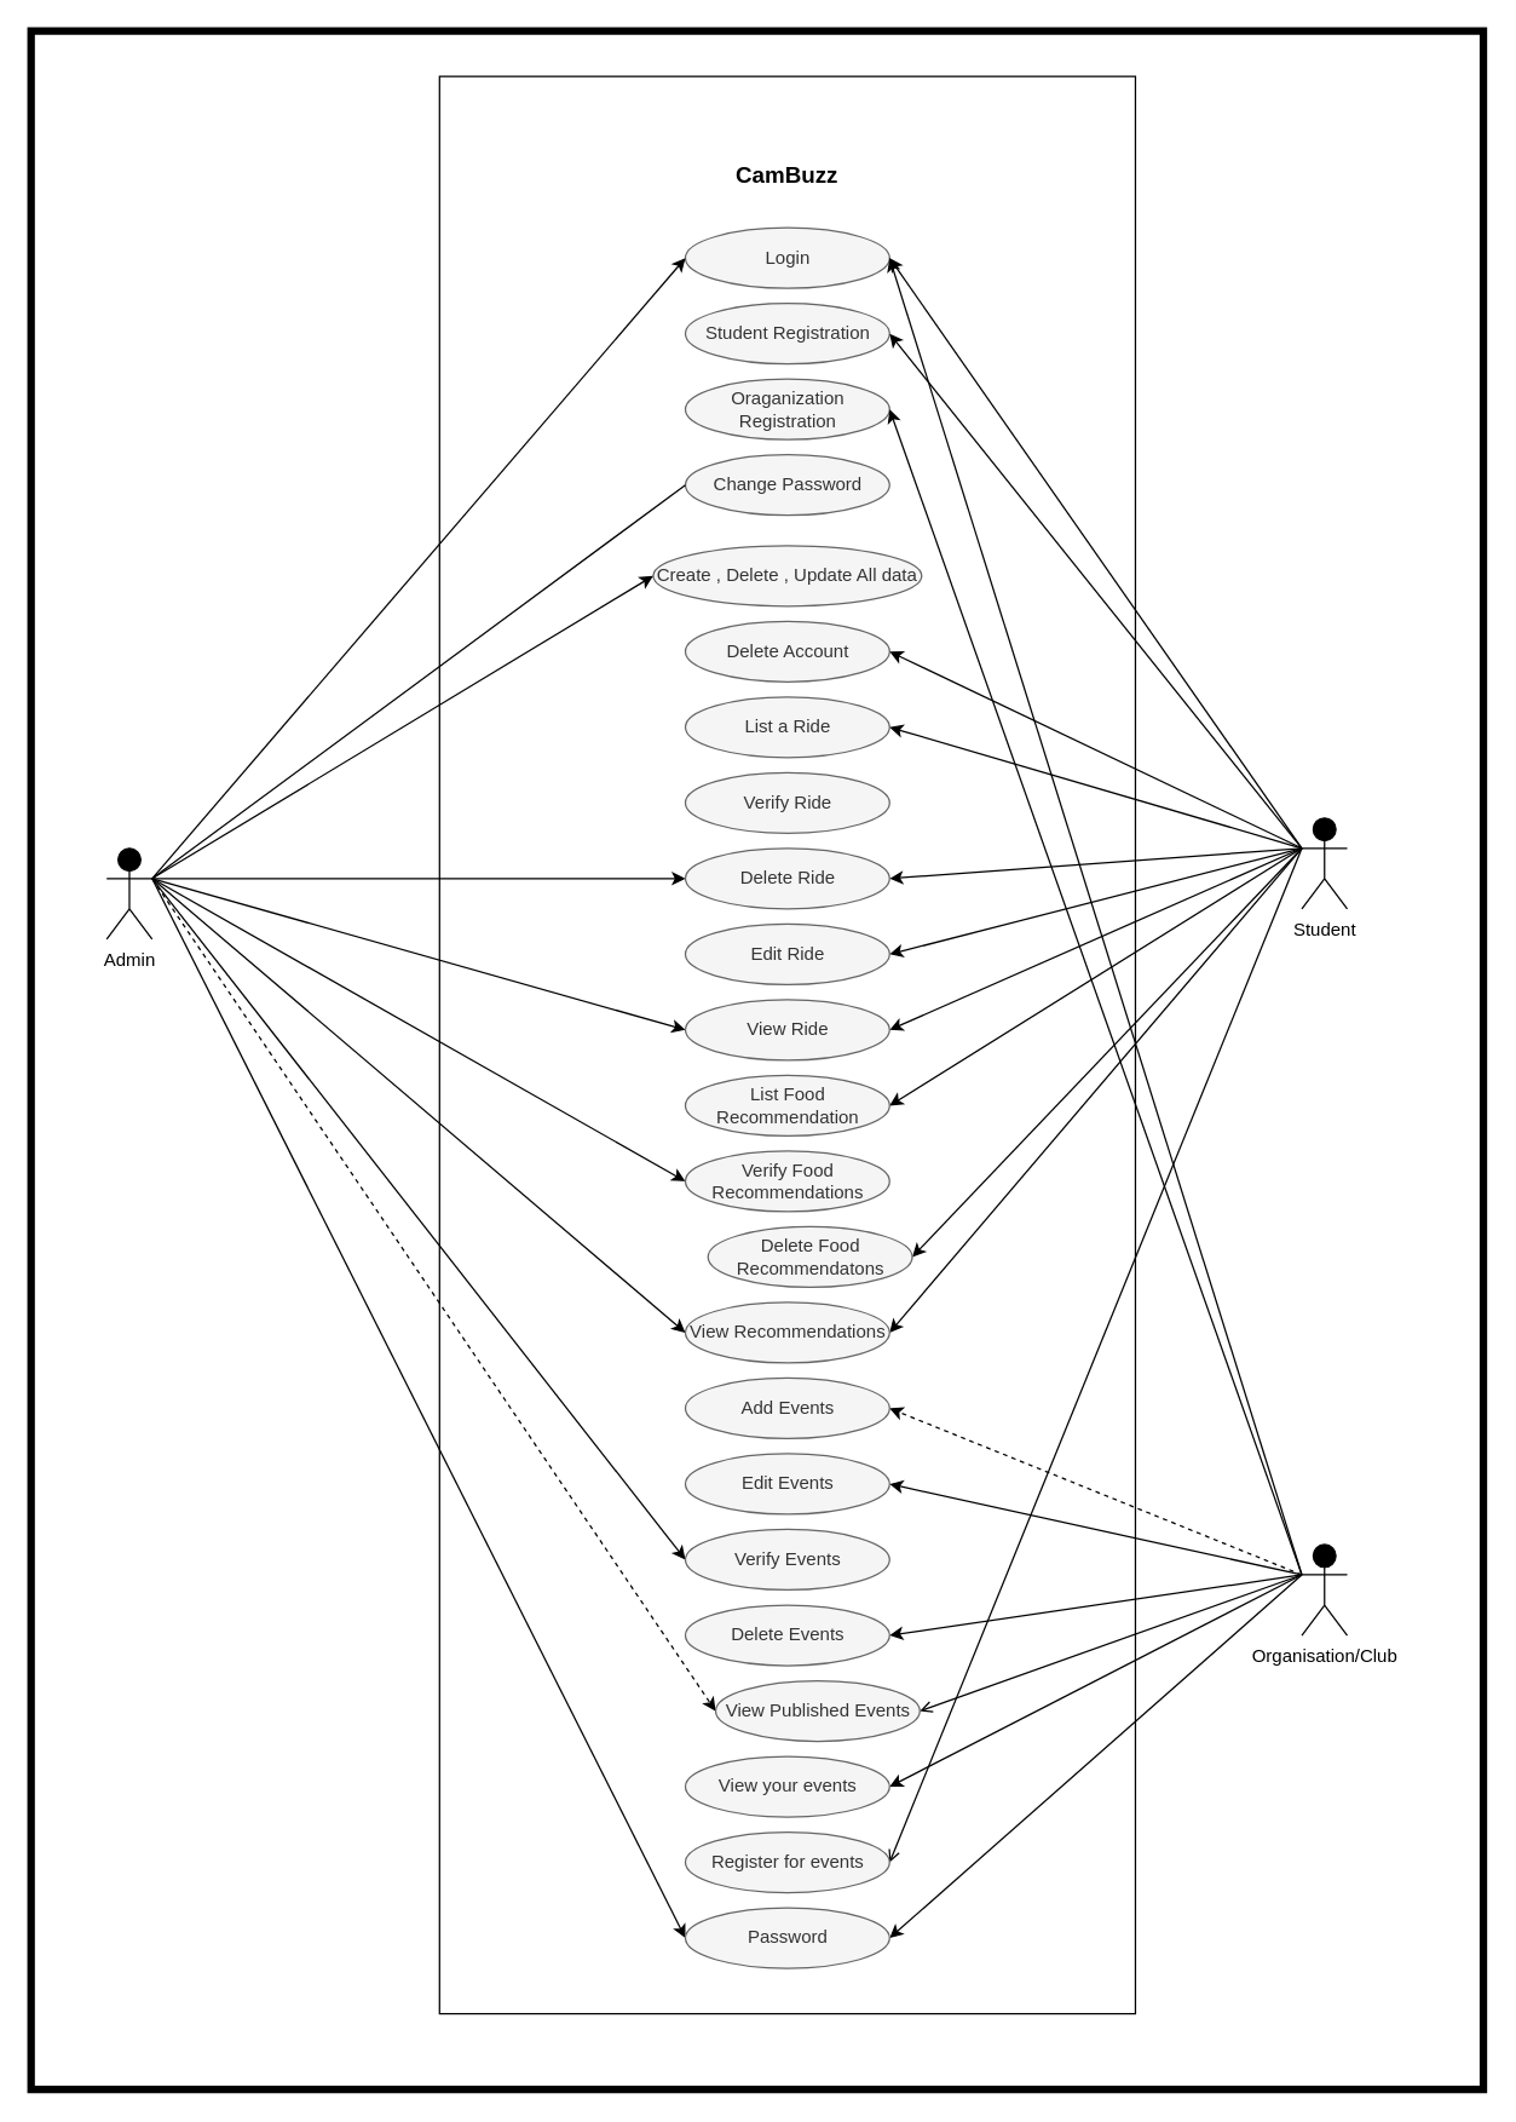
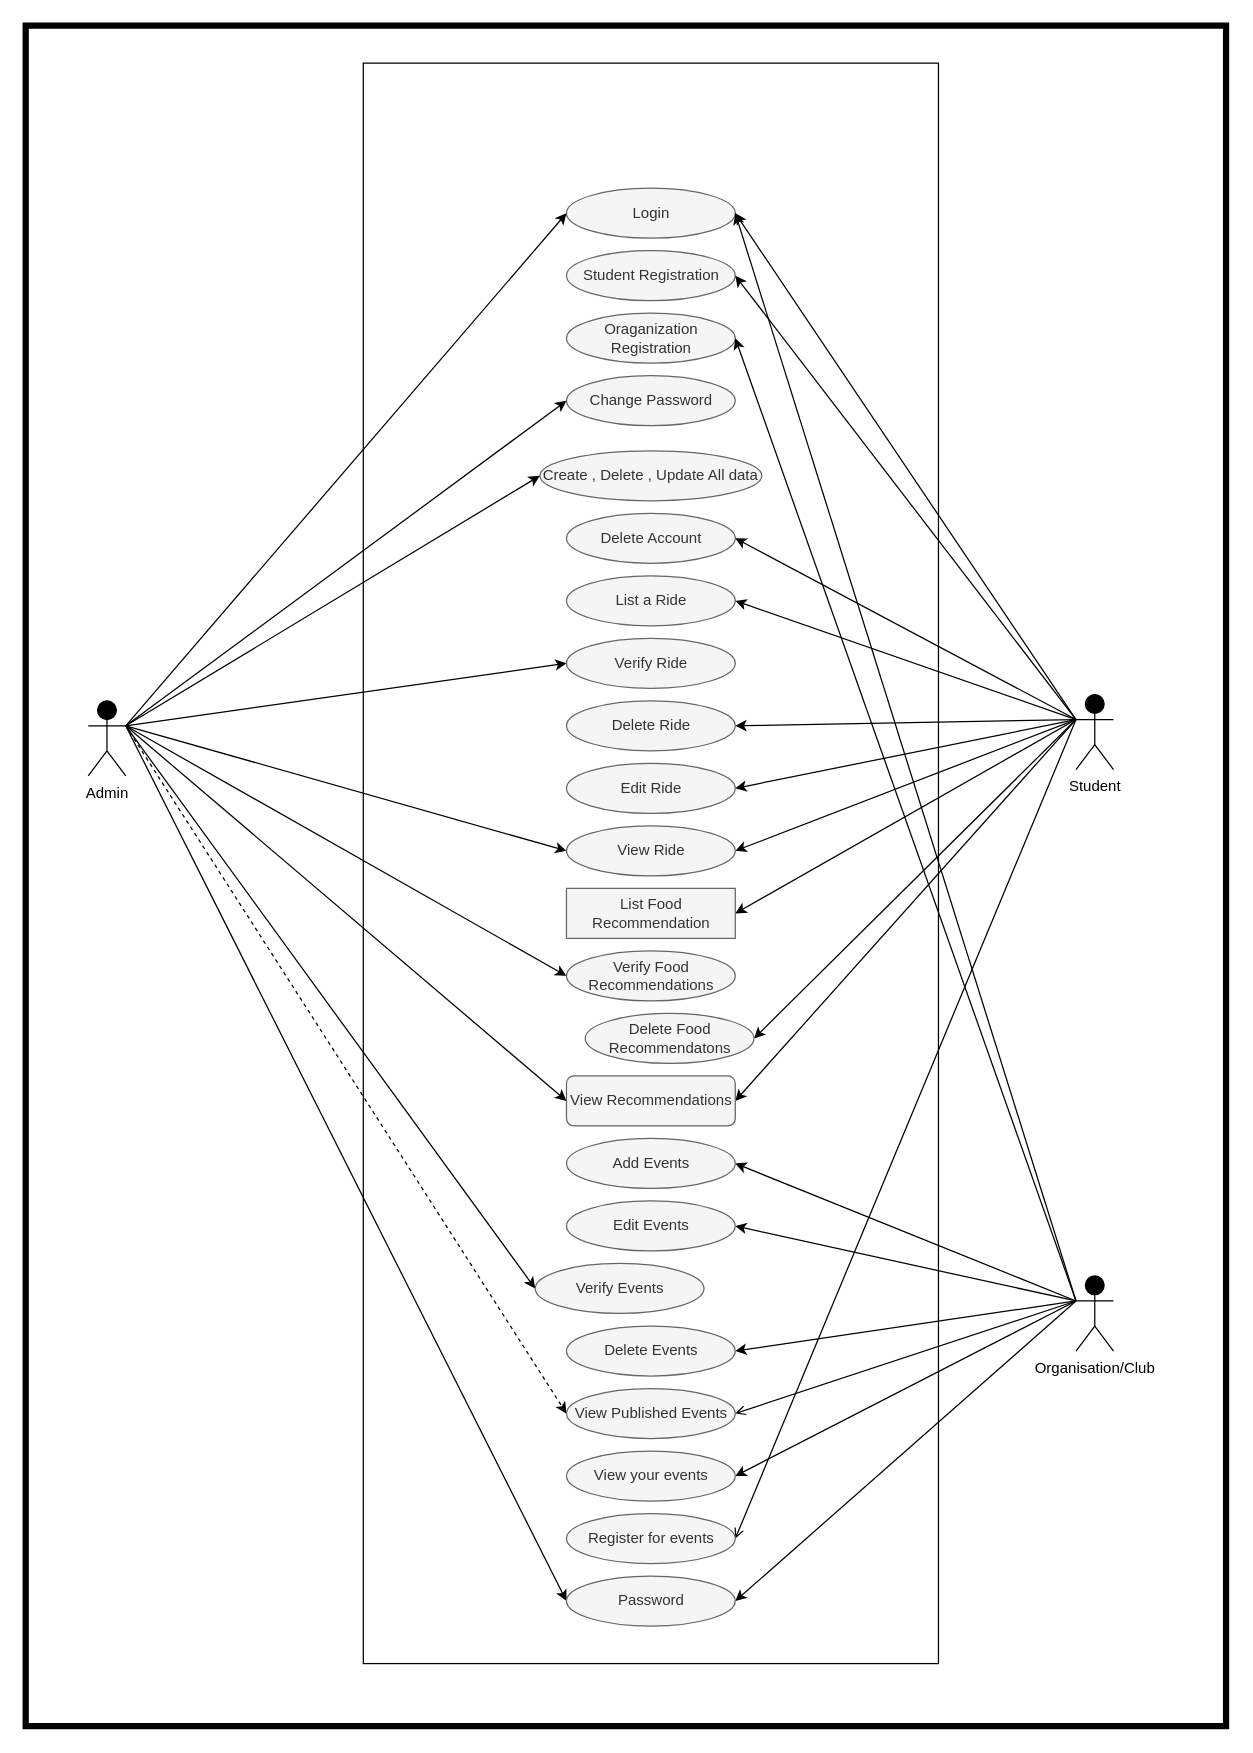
- <mxCell id="42" value="&lt;b&gt;&lt;font style=&quot;font-size: 15px;&quot;&gt;CamBuzz&lt;/font&gt;&lt;/b&gt;" style="text;html=1;strokeColor=none;fillColor=none;align=center;verticalAlign=middle;whiteSpace=wrap;rounded=0;" vertex="1" parent="1"><mxGeometry x="390" y="100" width="260" height="30" as="geometry" /></mxCell>
- <mxCell id="10" style="edgeStyle=none;rounded=0;orthogonalLoop=1;jettySize=auto;html=1;exitX=1;exitY=0.333;exitDx=0;exitDy=0;exitPerimeter=0;entryX=0;entryY=0.5;entryDx=0;entryDy=0;endArrow=none;" edge="1" parent="1" source="20" target="6"><mxGeometry relative="1" as="geometry" /></mxCell>
+ <mxCell id="10" style="edgeStyle=none;rounded=0;orthogonalLoop=1;jettySize=auto;html=1;exitX=1;exitY=0.333;exitDx=0;exitDy=0;exitPerimeter=0;entryX=0;entryY=0.5;entryDx=0;entryDy=0;" edge="1" parent="1" source="20" target="6"><mxGeometry relative="1" as="geometry" /></mxCell>
- <mxCell id="41" value="Student" style="shape=umlActor;verticalLabelPosition=bottom;verticalAlign=top;html=1;outlineConnect=0;strokeColor=#000000;fillColor=#000000;" vertex="1" parent="1"><mxGeometry x="860" y="540" width="30" height="60" as="geometry" /></mxCell>
+ <mxCell id="41" value="Student" style="shape=umlActor;verticalLabelPosition=bottom;verticalAlign=top;html=1;outlineConnect=0;strokeColor=#000000;fillColor=#000000;" vertex="1" parent="1"><mxGeometry x="860" y="555" width="30" height="60" as="geometry" /></mxCell>
- <mxCell id="14" style="edgeStyle=none;rounded=0;orthogonalLoop=1;jettySize=auto;html=1;exitX=1;exitY=0.333;exitDx=0;exitDy=0;exitPerimeter=0;" edge="1" parent="1" source="20" target="44"><mxGeometry relative="1" as="geometry" /></mxCell>
+ <mxCell id="14" style="edgeStyle=none;rounded=0;orthogonalLoop=1;jettySize=auto;html=1;exitX=1;exitY=0.333;exitDx=0;exitDy=0;exitPerimeter=0;entryX=0;entryY=0.5;entryDx=0;entryDy=0;" edge="1" parent="1" source="20" target="43"><mxGeometry relative="1" as="geometry" /></mxCell>
- <mxCell id="47" value="List Food Recommendation" style="ellipse;whiteSpace=wrap;html=1;fillColor=#f5f5f5;strokeColor=#666666;fontColor=#333333;" vertex="1" parent="1"><mxGeometry x="452.5" y="710" width="135" height="40" as="geometry" /></mxCell>
+ <mxCell id="47" value="List Food Recommendation" style="whiteSpace=wrap;html=1;fillColor=#f5f5f5;strokeColor=#666666;fontColor=#333333;rounded=0;" vertex="1" parent="1"><mxGeometry x="452.5" y="710" width="135" height="40" as="geometry" /></mxCell>
- <mxCell id="50" value="View Recommendations" style="ellipse;whiteSpace=wrap;html=1;fillColor=#f5f5f5;strokeColor=#666666;fontColor=#333333;" vertex="1" parent="1"><mxGeometry x="452.5" y="860" width="135" height="40" as="geometry" /></mxCell>
+ <mxCell id="50" value="View Recommendations" style="whiteSpace=wrap;html=1;fillColor=#f5f5f5;strokeColor=#666666;fontColor=#333333;rounded=1;" vertex="1" parent="1"><mxGeometry x="452.5" y="860" width="135" height="40" as="geometry" /></mxCell>
- <mxCell id="26" style="edgeStyle=none;rounded=0;orthogonalLoop=1;jettySize=auto;html=1;exitX=0;exitY=0.333;exitDx=0;exitDy=0;exitPerimeter=0;entryX=1;entryY=0.5;entryDx=0;entryDy=0;dashed=1;" edge="1" parent="1" source="29" target="51"><mxGeometry relative="1" as="geometry" /></mxCell>
+ <mxCell id="26" style="edgeStyle=none;rounded=0;orthogonalLoop=1;jettySize=auto;html=1;exitX=0;exitY=0.333;exitDx=0;exitDy=0;exitPerimeter=0;entryX=1;entryY=0.5;entryDx=0;entryDy=0;" edge="1" parent="1" source="29" target="51"><mxGeometry relative="1" as="geometry" /></mxCell>
- <mxCell id="57" value="Verify Events" style="ellipse;whiteSpace=wrap;html=1;fillColor=#f5f5f5;strokeColor=#666666;fontColor=#333333;" vertex="1" parent="1"><mxGeometry x="452.5" y="1010" width="135" height="40" as="geometry" /></mxCell>
+ <mxCell id="57" value="Verify Events" style="ellipse;whiteSpace=wrap;html=1;fillColor=#f5f5f5;strokeColor=#666666;fontColor=#333333;" vertex="1" parent="1"><mxGeometry x="427.5" y="1010" width="135" height="40" as="geometry" /></mxCell>
- <mxCell id="54" value="View Published Events" style="ellipse;whiteSpace=wrap;html=1;fillColor=#f5f5f5;strokeColor=#666666;fontColor=#333333;" vertex="1" parent="1"><mxGeometry x="472.5" y="1110" width="135" height="40" as="geometry" /></mxCell>
+ <mxCell id="54" value="View Published Events" style="ellipse;whiteSpace=wrap;html=1;fillColor=#f5f5f5;strokeColor=#666666;fontColor=#333333;" vertex="1" parent="1"><mxGeometry x="452.5" y="1110" width="135" height="40" as="geometry" /></mxCell>
